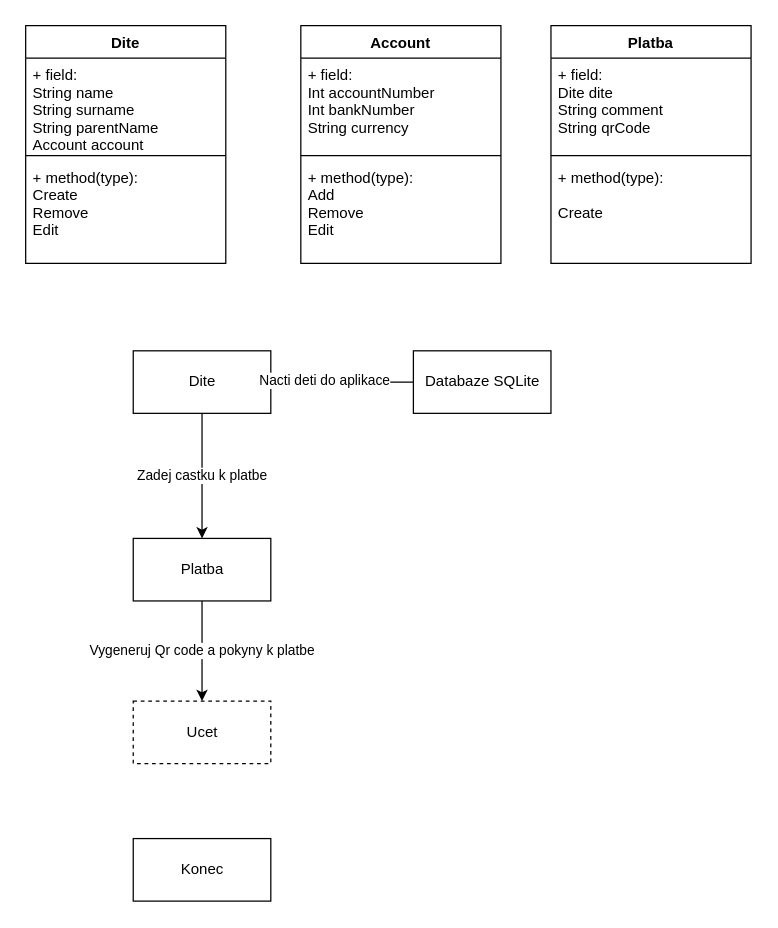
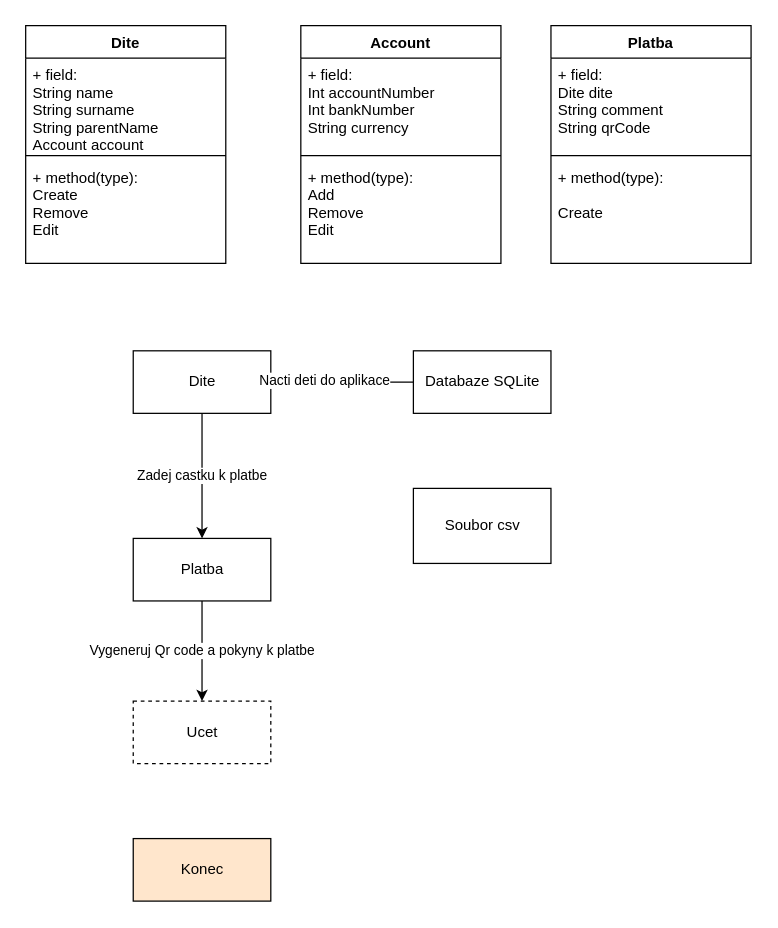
+ <mxCell id="8" value="Soubor csv" style="html=1;" parent="1" vertex="1"><mxGeometry x="330" y="390" width="110" height="60" as="geometry" /></mxCell>
- <mxCell id="23" value="Konec" style="html=1;" vertex="1" parent="1"><mxGeometry x="106" y="670" width="110" height="50" as="geometry" /></mxCell>
+ <mxCell id="23" value="Konec" style="html=1;fillColor=#ffe6cc;" vertex="1" parent="1"><mxGeometry x="106" y="670" width="110" height="50" as="geometry" /></mxCell>
